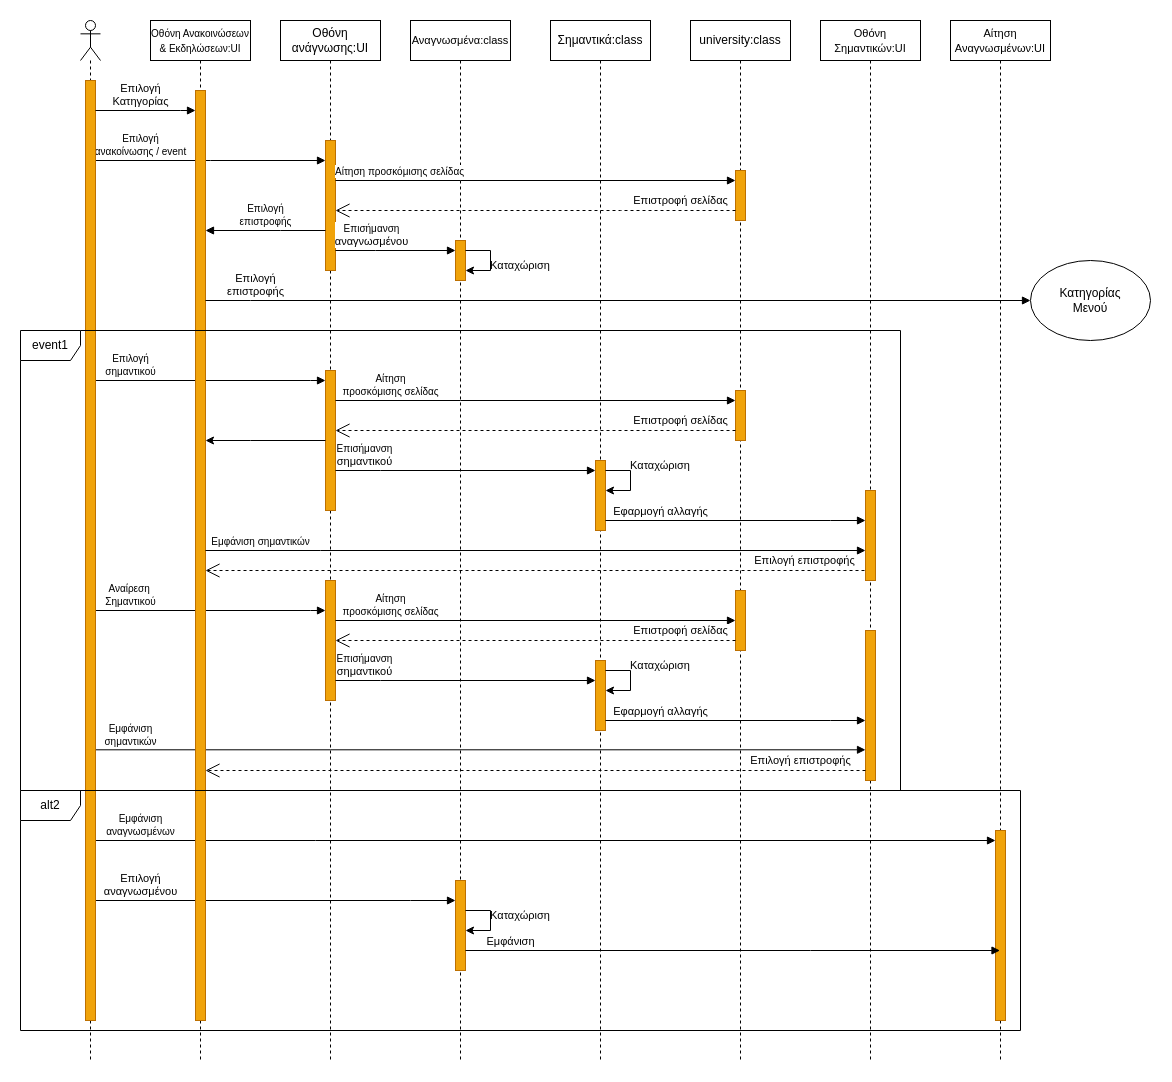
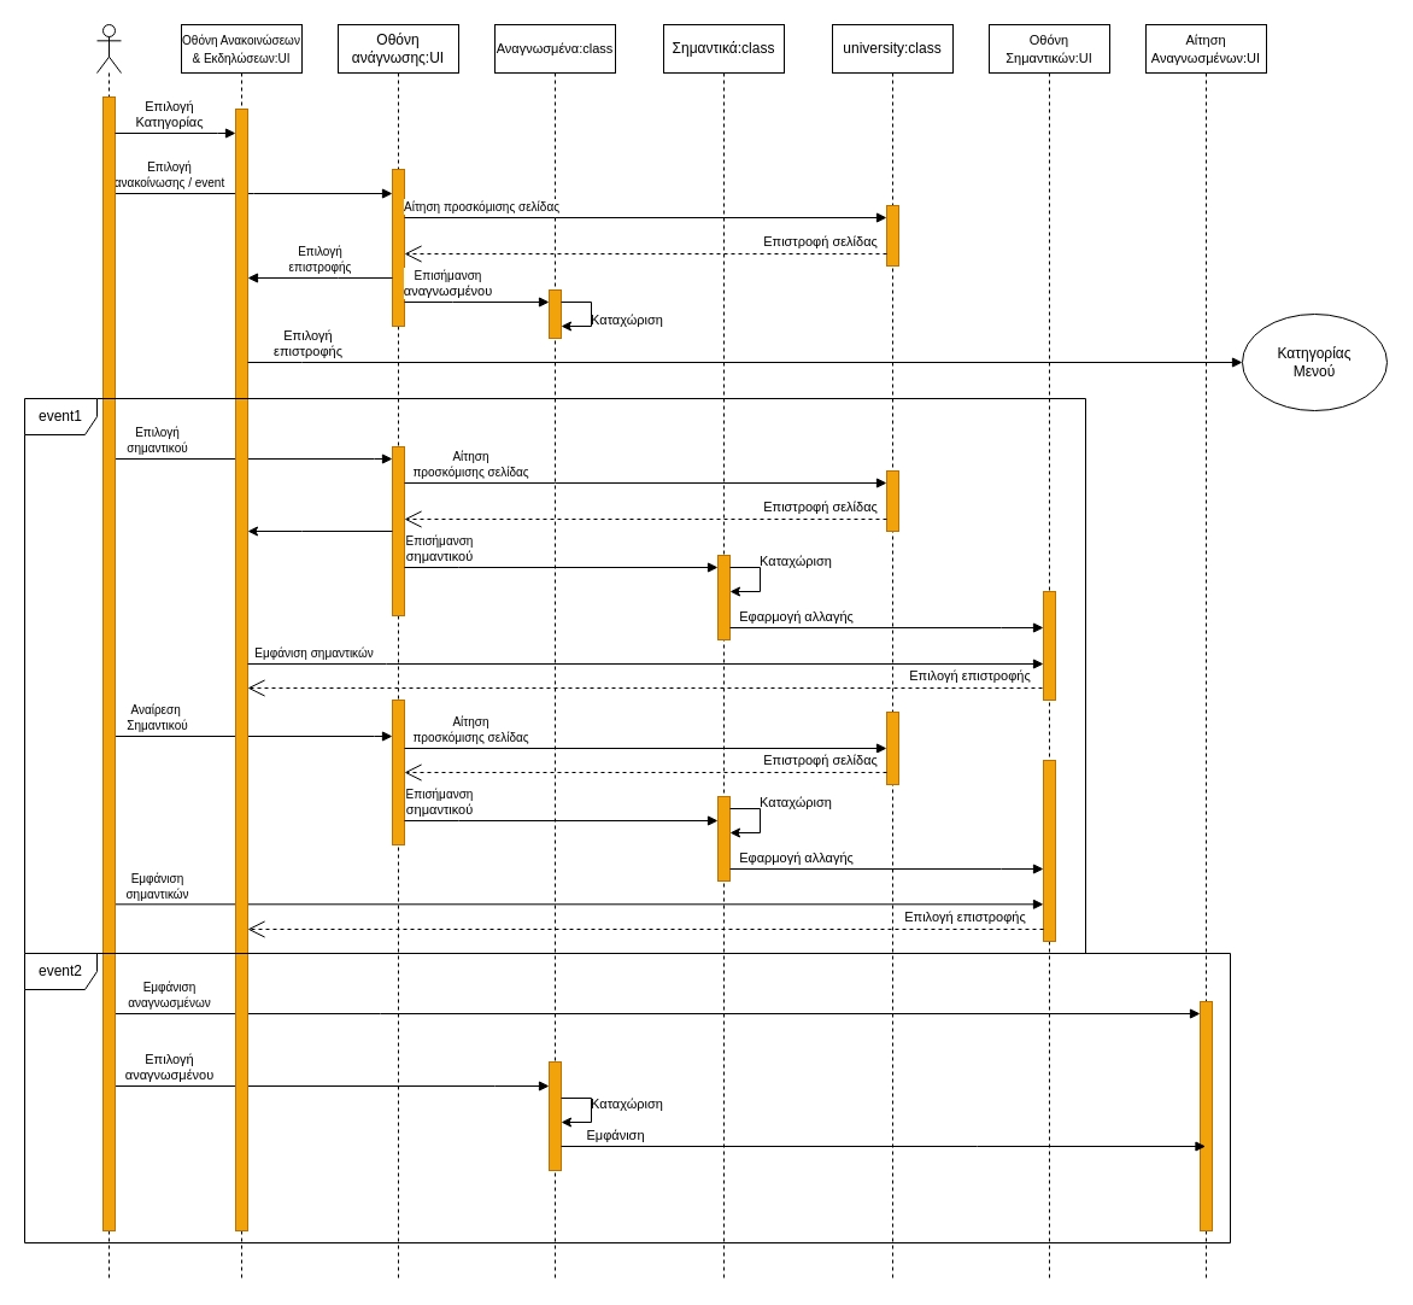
- <mxCell id="60" value="alt2" style="shape=umlFrame;whiteSpace=wrap;html=1;pointerEvents=0;" vertex="1" parent="1"><mxGeometry x="20" y="790" width="1000" height="240" as="geometry" /></mxCell>
+ <mxCell id="60" value="event2" style="shape=umlFrame;whiteSpace=wrap;html=1;pointerEvents=0;" vertex="1" parent="1"><mxGeometry x="20" y="790" width="1000" height="240" as="geometry" /></mxCell>
